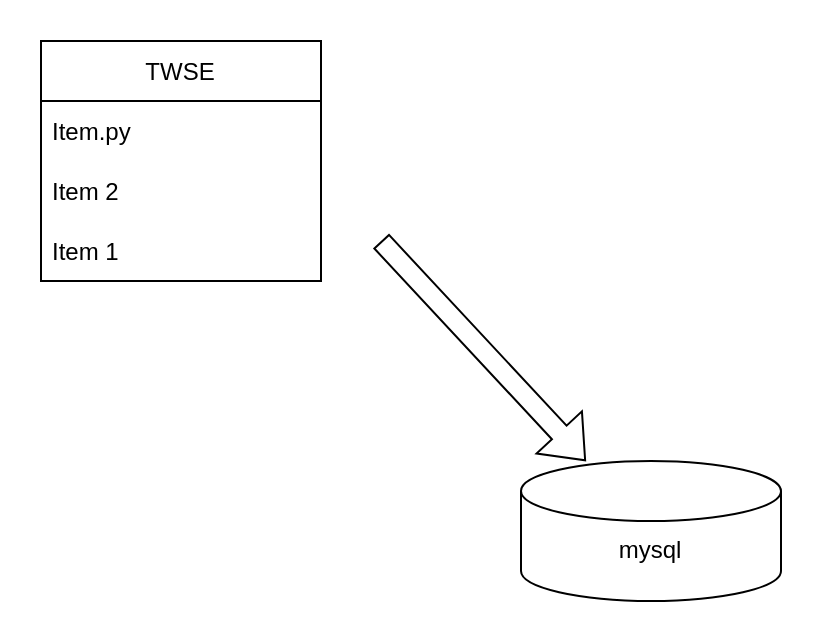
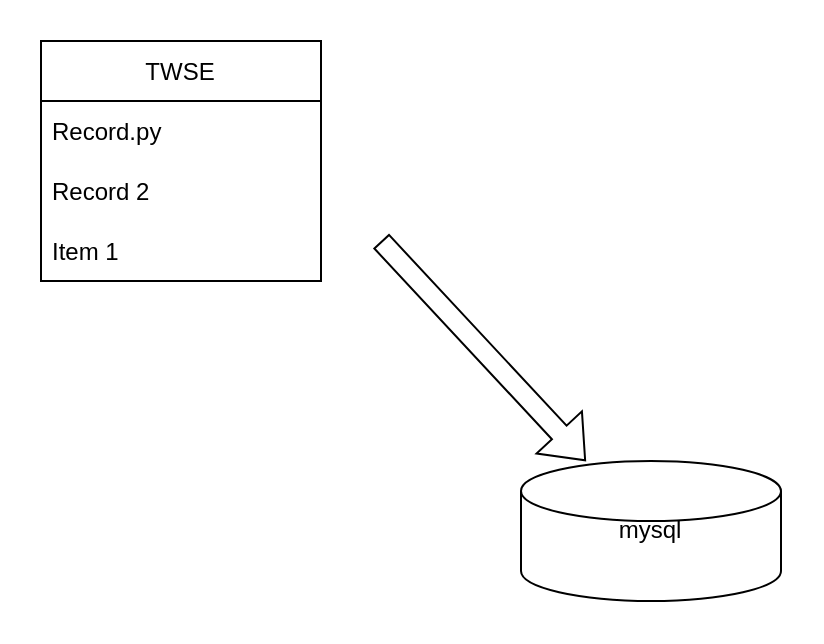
- <mxCell id="6" value="Item.py" style="text;strokeColor=none;fillColor=none;align=left;verticalAlign=middle;spacingLeft=4;spacingRight=4;overflow=hidden;points=[[0,0.5],[1,0.5]];portConstraint=eastwest;rotatable=0;" vertex="1" parent="5"><mxGeometry y="30" width="140" height="30" as="geometry" /></mxCell>
+ <mxCell id="6" value="Record.py" style="text;strokeColor=none;fillColor=none;align=left;verticalAlign=middle;spacingLeft=4;spacingRight=4;overflow=hidden;points=[[0,0.5],[1,0.5]];portConstraint=eastwest;rotatable=0;" vertex="1" parent="5"><mxGeometry y="30" width="140" height="30" as="geometry" /></mxCell>
- <mxCell id="7" value="Item 2" style="text;strokeColor=none;fillColor=none;align=left;verticalAlign=middle;spacingLeft=4;spacingRight=4;overflow=hidden;points=[[0,0.5],[1,0.5]];portConstraint=eastwest;rotatable=0;" vertex="1" parent="5"><mxGeometry y="60" width="140" height="30" as="geometry" /></mxCell>
+ <mxCell id="7" value="Record 2" style="text;strokeColor=none;fillColor=none;align=left;verticalAlign=middle;spacingLeft=4;spacingRight=4;overflow=hidden;points=[[0,0.5],[1,0.5]];portConstraint=eastwest;rotatable=0;" vertex="1" parent="5"><mxGeometry y="60" width="140" height="30" as="geometry" /></mxCell>
- <mxCell id="3" value="mysql" style="text;html=1;strokeColor=none;fillColor=none;align=center;verticalAlign=middle;whiteSpace=wrap;rounded=0;" vertex="1" parent="1"><mxGeometry x="295" y="260" width="60" height="30" as="geometry" /></mxCell>
+ <mxCell id="3" value="mysql" style="text;html=1;strokeColor=none;fillColor=none;align=center;verticalAlign=middle;whiteSpace=wrap;rounded=0;" vertex="1" parent="1"><mxGeometry x="295" y="250" width="60" height="30" as="geometry" /></mxCell>
